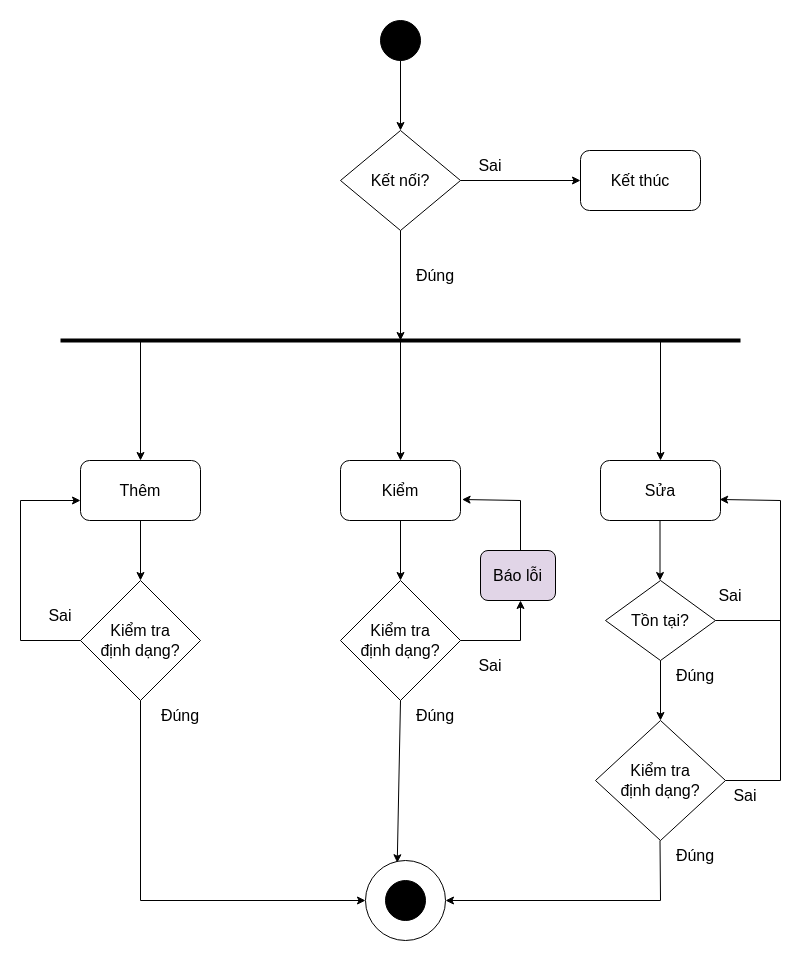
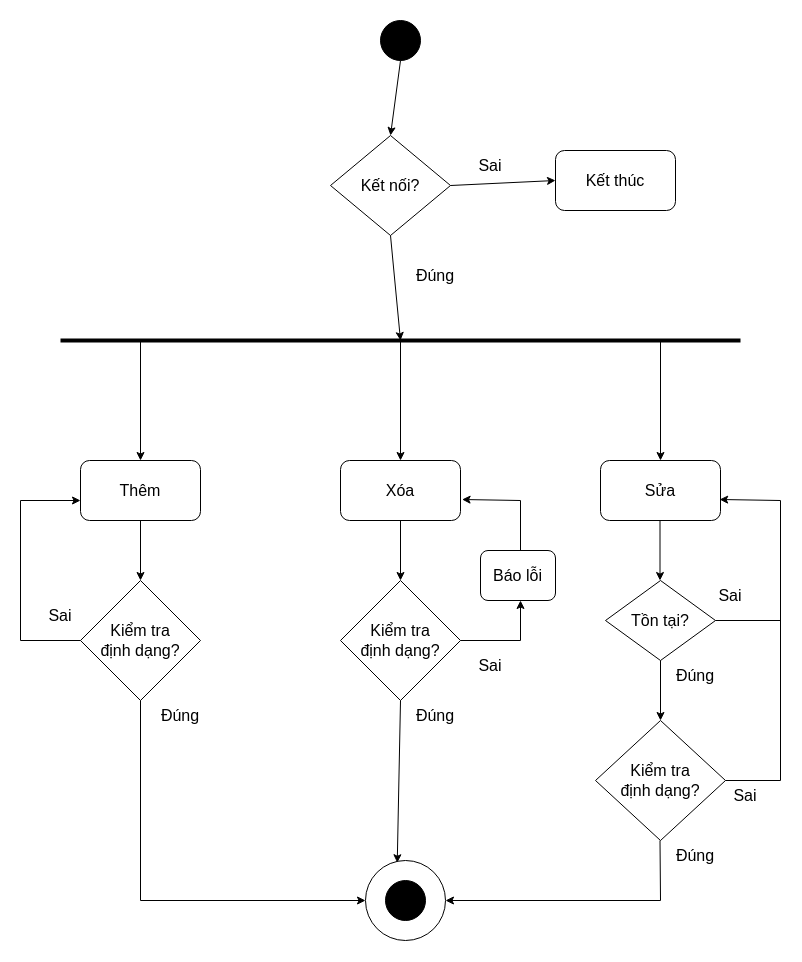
- <mxCell id="3" value="Kết nối?" style="rhombus;whiteSpace=wrap;html=1;fontSize=16;" parent="1" vertex="1"><mxGeometry x="340" y="130" width="120" height="100" as="geometry" /></mxCell>
+ <mxCell id="3" value="Kết nối?" style="rhombus;whiteSpace=wrap;html=1;fontSize=16;" parent="1" vertex="1"><mxGeometry x="330" y="135" width="120" height="100" as="geometry" /></mxCell>
- <mxCell id="50" value="Kết thúc" style="rounded=1;whiteSpace=wrap;html=1;fontSize=16;" vertex="1" parent="1"><mxGeometry x="580" y="150" width="120" height="60" as="geometry" /></mxCell>
+ <mxCell id="50" value="Kết thúc" style="rounded=1;whiteSpace=wrap;html=1;fontSize=16;" vertex="1" parent="1"><mxGeometry x="555" y="150" width="120" height="60" as="geometry" /></mxCell>
- <mxCell id="12" value="Kiểm" style="rounded=1;whiteSpace=wrap;html=1;fontSize=16;" parent="1" vertex="1"><mxGeometry x="340" y="460" width="120" height="60" as="geometry" /></mxCell>
+ <mxCell id="12" value="Xóa" style="rounded=1;whiteSpace=wrap;html=1;fontSize=16;" parent="1" vertex="1"><mxGeometry x="340" y="460" width="120" height="60" as="geometry" /></mxCell>
- <mxCell id="24" value="Báo lỗi" style="rounded=1;whiteSpace=wrap;html=1;fontSize=16;fillColor=#e1d5e7;" parent="1" vertex="1"><mxGeometry x="480" y="550" width="75" height="50" as="geometry" /></mxCell>
+ <mxCell id="24" value="Báo lỗi" style="rounded=1;whiteSpace=wrap;html=1;fontSize=16;" parent="1" vertex="1"><mxGeometry x="480" y="550" width="75" height="50" as="geometry" /></mxCell>
